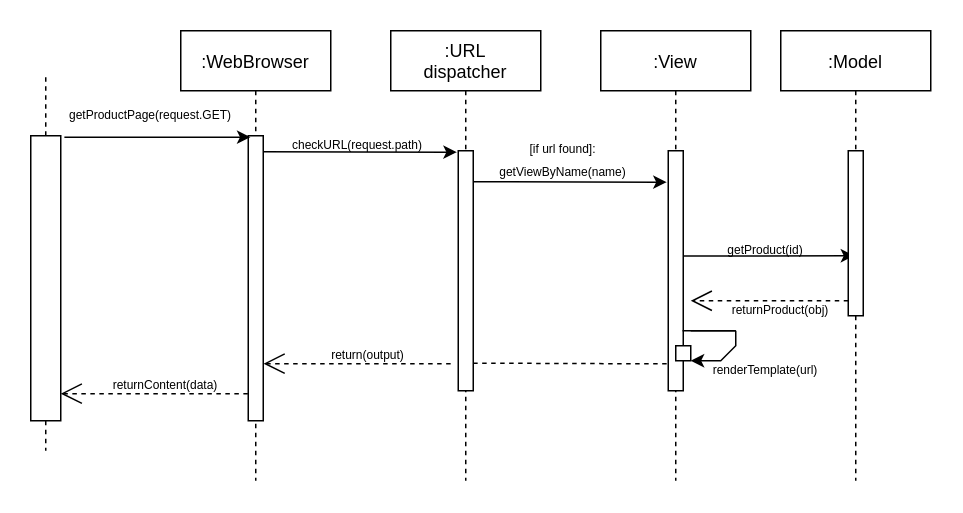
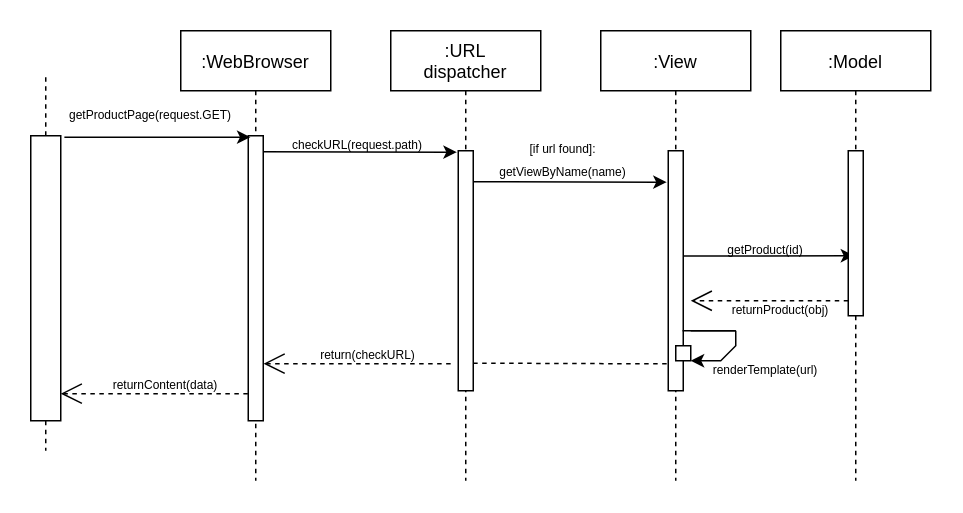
- <mxCell id="9" value="&lt;font style=&quot;font-size: 8px;&quot;&gt;return(output)&lt;/font&gt;" style="text;html=1;strokeColor=none;fillColor=none;align=center;verticalAlign=middle;whiteSpace=wrap;rounded=0;" parent="5" vertex="1"><mxGeometry x="-44.79" y="200" width="60" height="30" as="geometry" /></mxCell>
+ <mxCell id="9" value="&lt;font style=&quot;font-size: 8px;&quot;&gt;return(checkURL)&lt;/font&gt;" style="text;html=1;strokeColor=none;fillColor=none;align=center;verticalAlign=middle;whiteSpace=wrap;rounded=0;" parent="5" vertex="1"><mxGeometry x="-44.79" y="200" width="60" height="30" as="geometry" /></mxCell>
